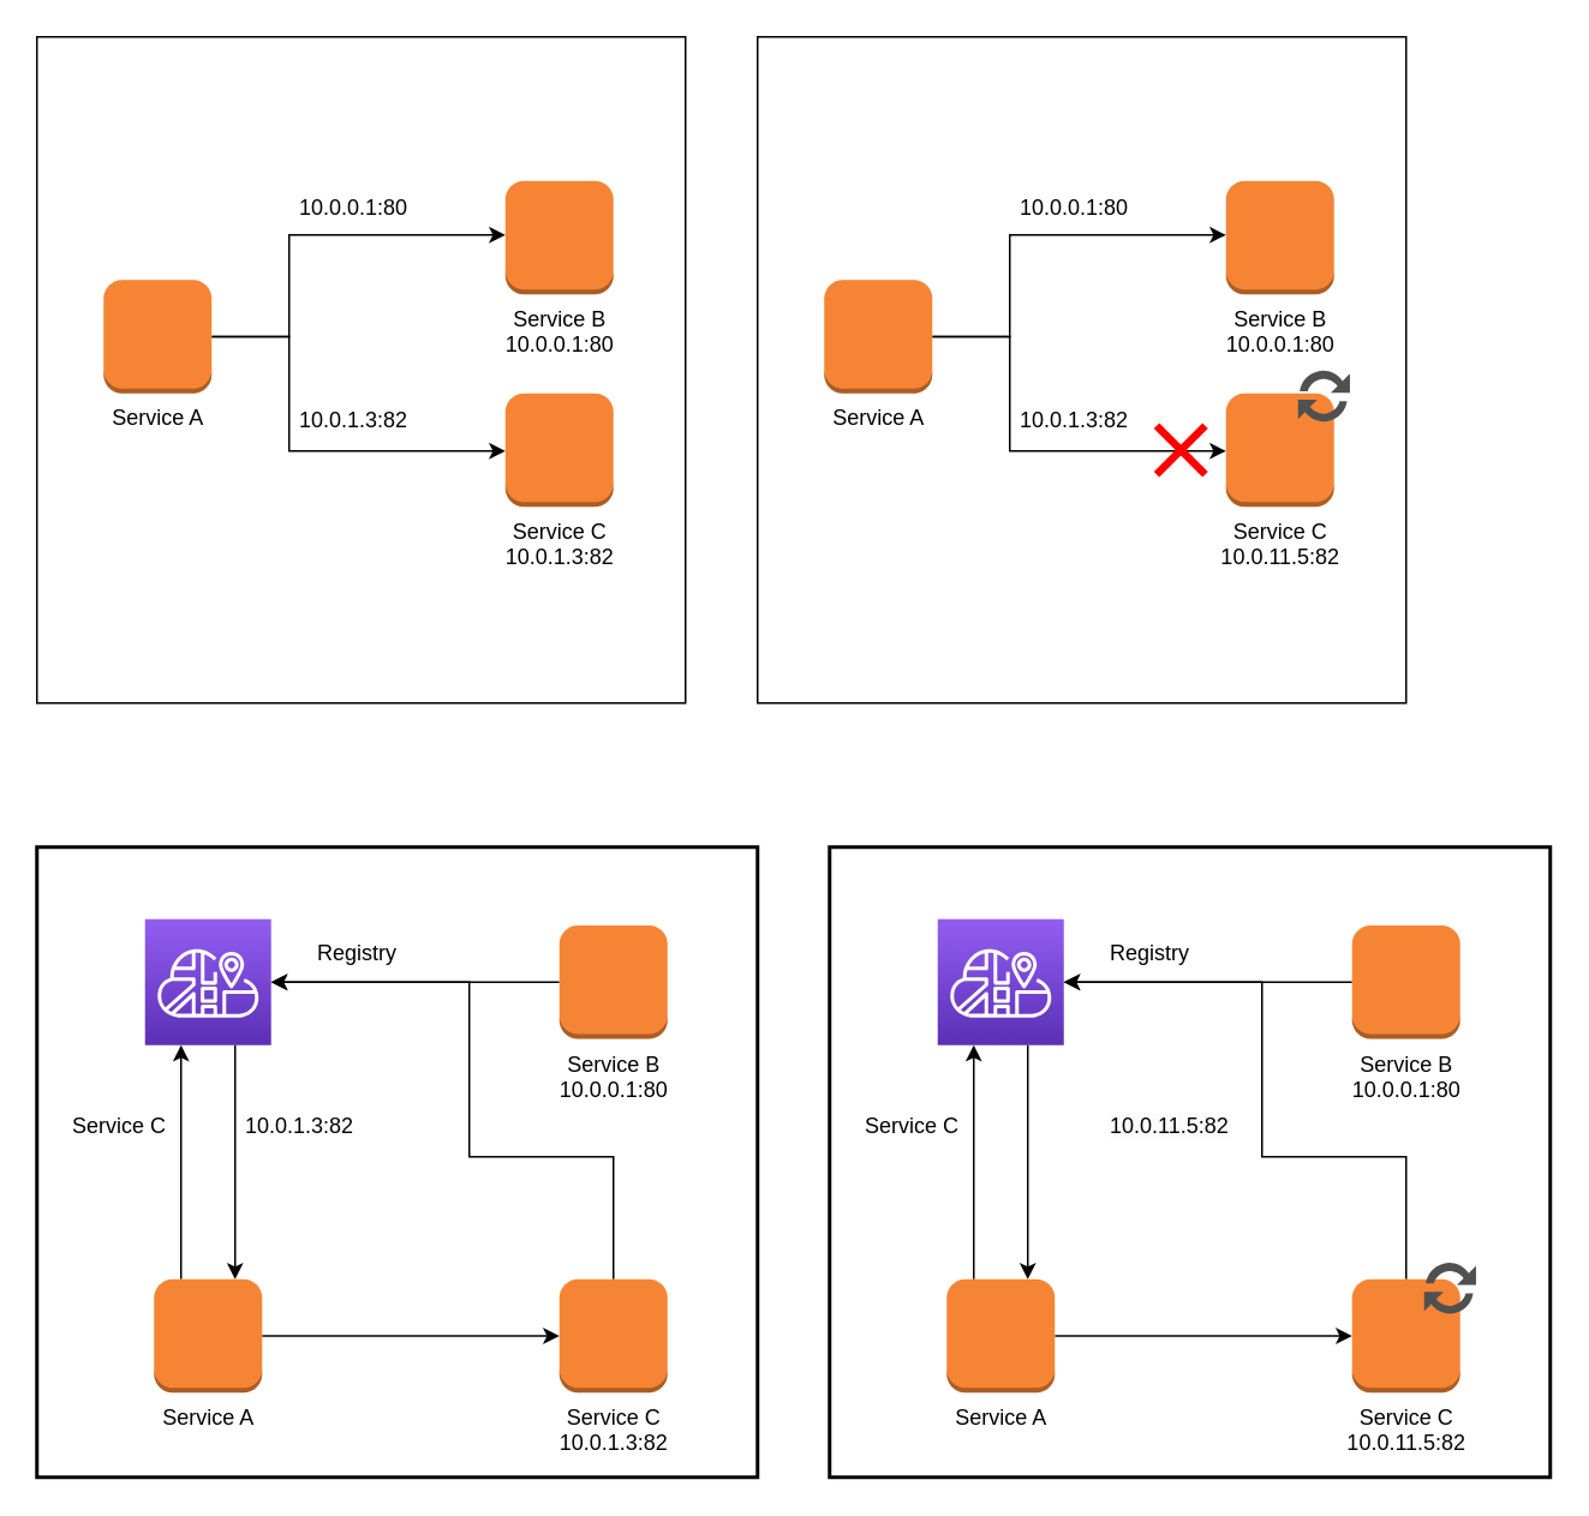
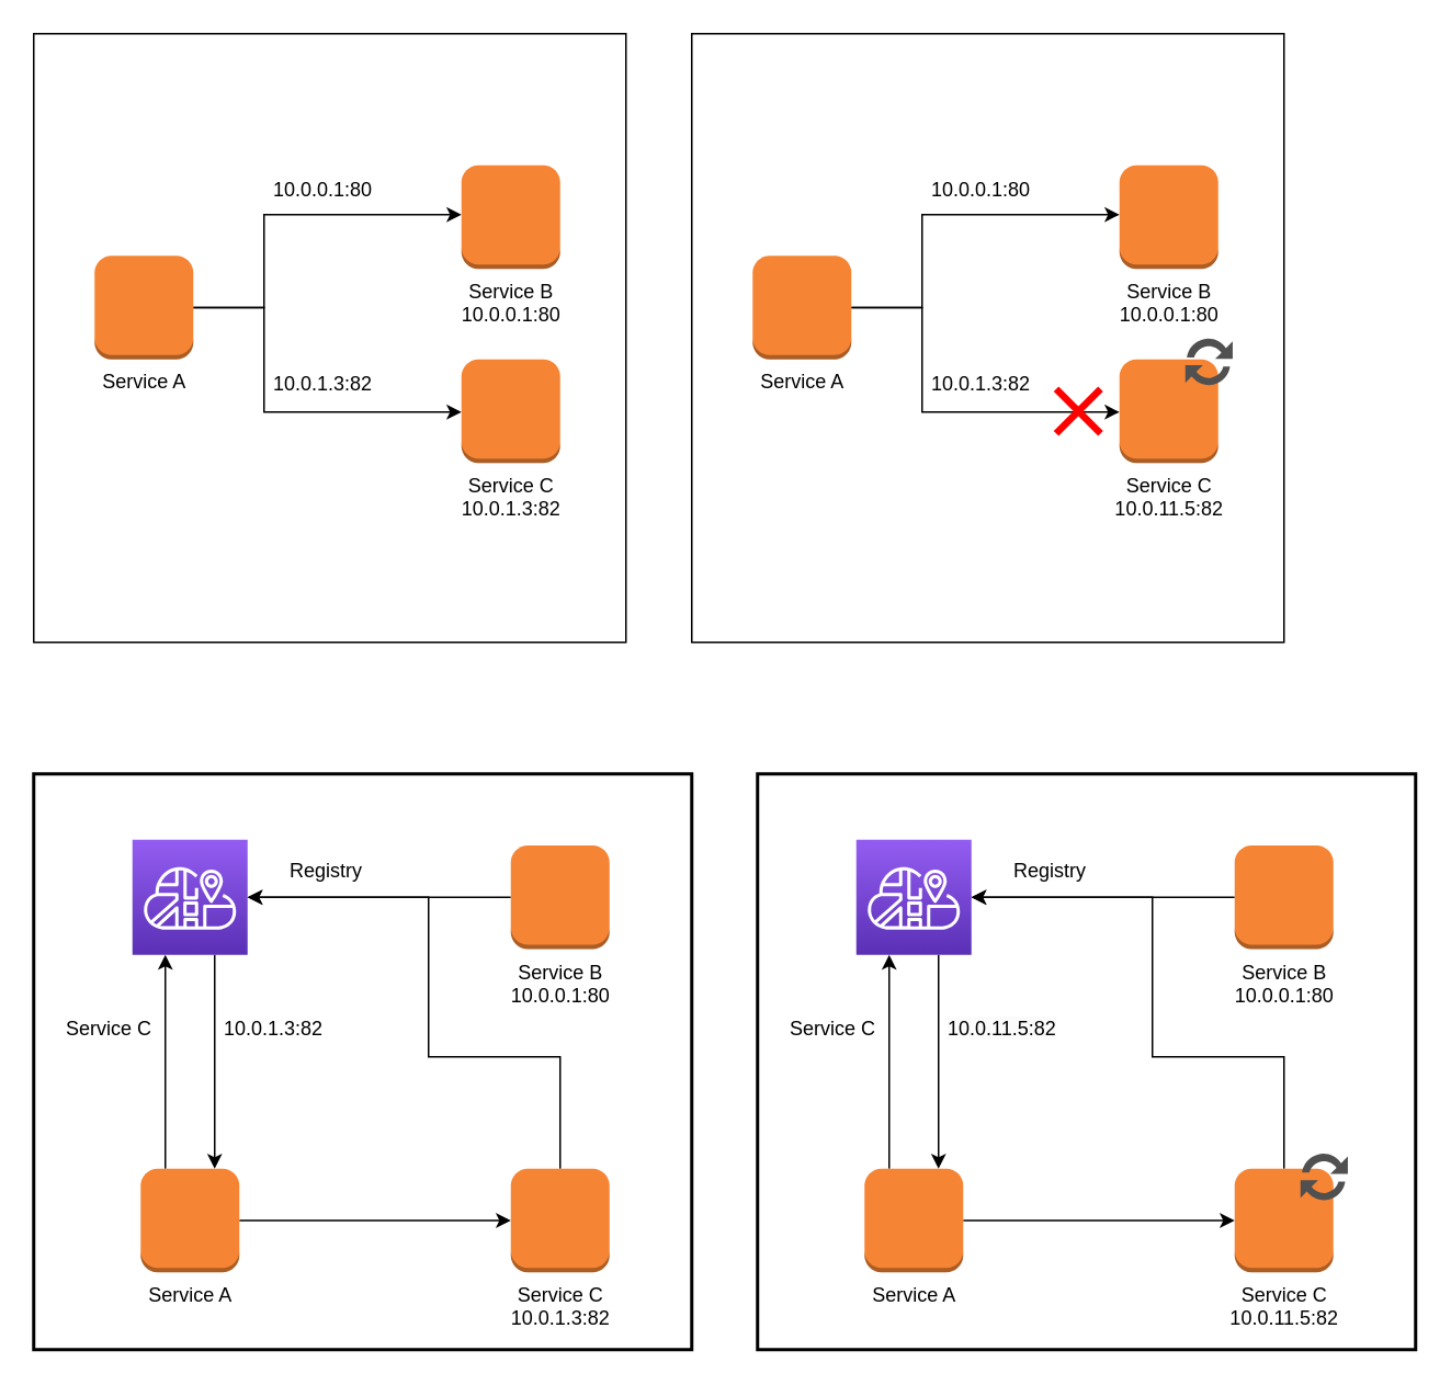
- <mxCell id="43" value="&lt;meta charset=&quot;utf-8&quot;&gt;&lt;span style=&quot;color: rgb(0, 0, 0); font-family: Helvetica; font-size: 12px; font-style: normal; font-variant-ligatures: normal; font-variant-caps: normal; font-weight: 400; letter-spacing: normal; orphans: 2; text-align: center; text-indent: 0px; text-transform: none; widows: 2; word-spacing: 0px; -webkit-text-stroke-width: 0px; background-color: rgb(251, 251, 251); text-decoration-thickness: initial; text-decoration-style: initial; text-decoration-color: initial; float: none; display: inline !important;&quot;&gt;10.0.11.5:82&lt;/span&gt;" style="text;strokeColor=none;fillColor=none;align=left;verticalAlign=middle;spacingLeft=4;spacingRight=4;overflow=hidden;points=[[0,0.5],[1,0.5]];portConstraint=eastwest;rotatable=0;whiteSpace=wrap;html=1;" vertex="1" parent="1"><mxGeometry x="610" y="610" width="90" height="30" as="geometry" /></mxCell>
+ <mxCell id="43" value="&lt;meta charset=&quot;utf-8&quot;&gt;&lt;span style=&quot;color: rgb(0, 0, 0); font-family: Helvetica; font-size: 12px; font-style: normal; font-variant-ligatures: normal; font-variant-caps: normal; font-weight: 400; letter-spacing: normal; orphans: 2; text-align: center; text-indent: 0px; text-transform: none; widows: 2; word-spacing: 0px; -webkit-text-stroke-width: 0px; background-color: rgb(251, 251, 251); text-decoration-thickness: initial; text-decoration-style: initial; text-decoration-color: initial; float: none; display: inline !important;&quot;&gt;10.0.11.5:82&lt;/span&gt;" style="text;strokeColor=none;fillColor=none;align=left;verticalAlign=middle;spacingLeft=4;spacingRight=4;overflow=hidden;points=[[0,0.5],[1,0.5]];portConstraint=eastwest;rotatable=0;whiteSpace=wrap;html=1;" vertex="1" parent="1"><mxGeometry x="570" y="610" width="90" height="30" as="geometry" /></mxCell>
